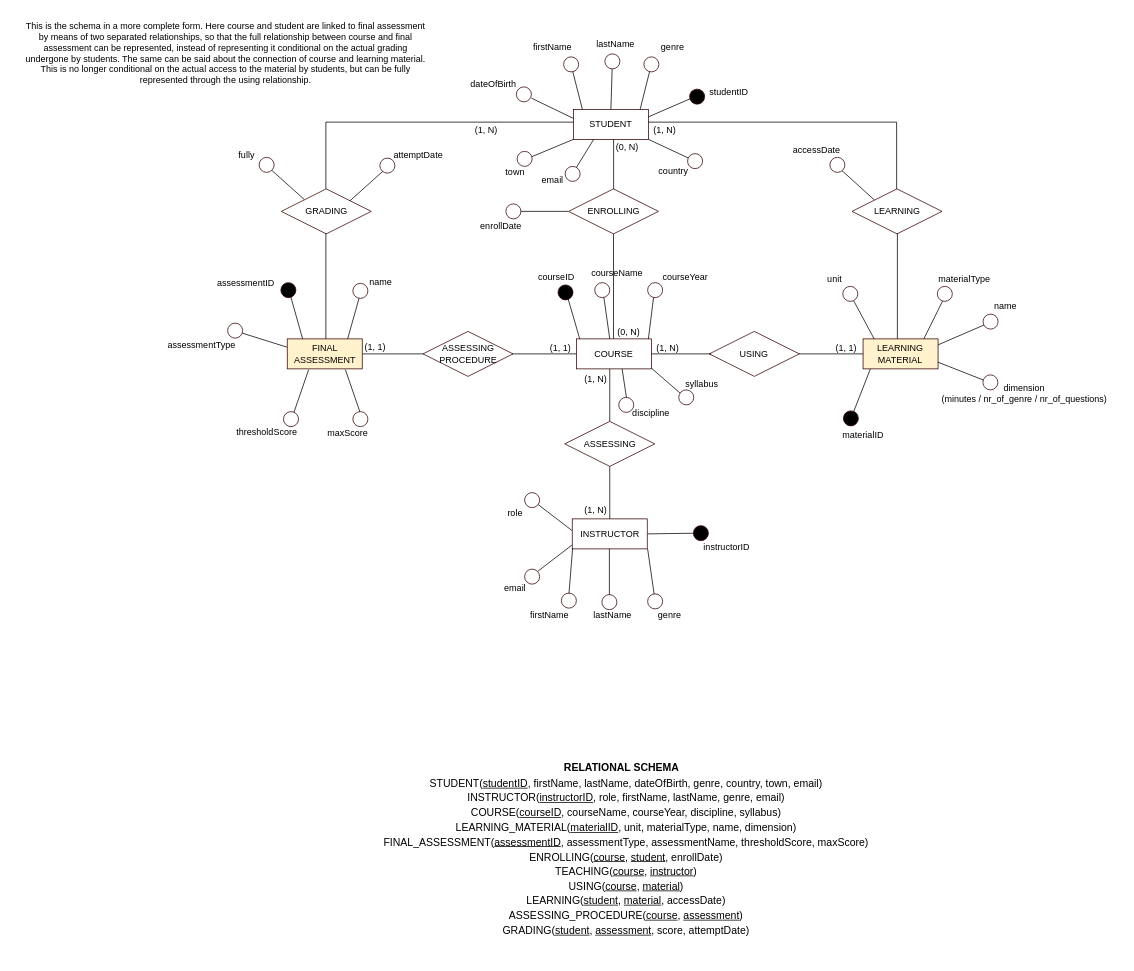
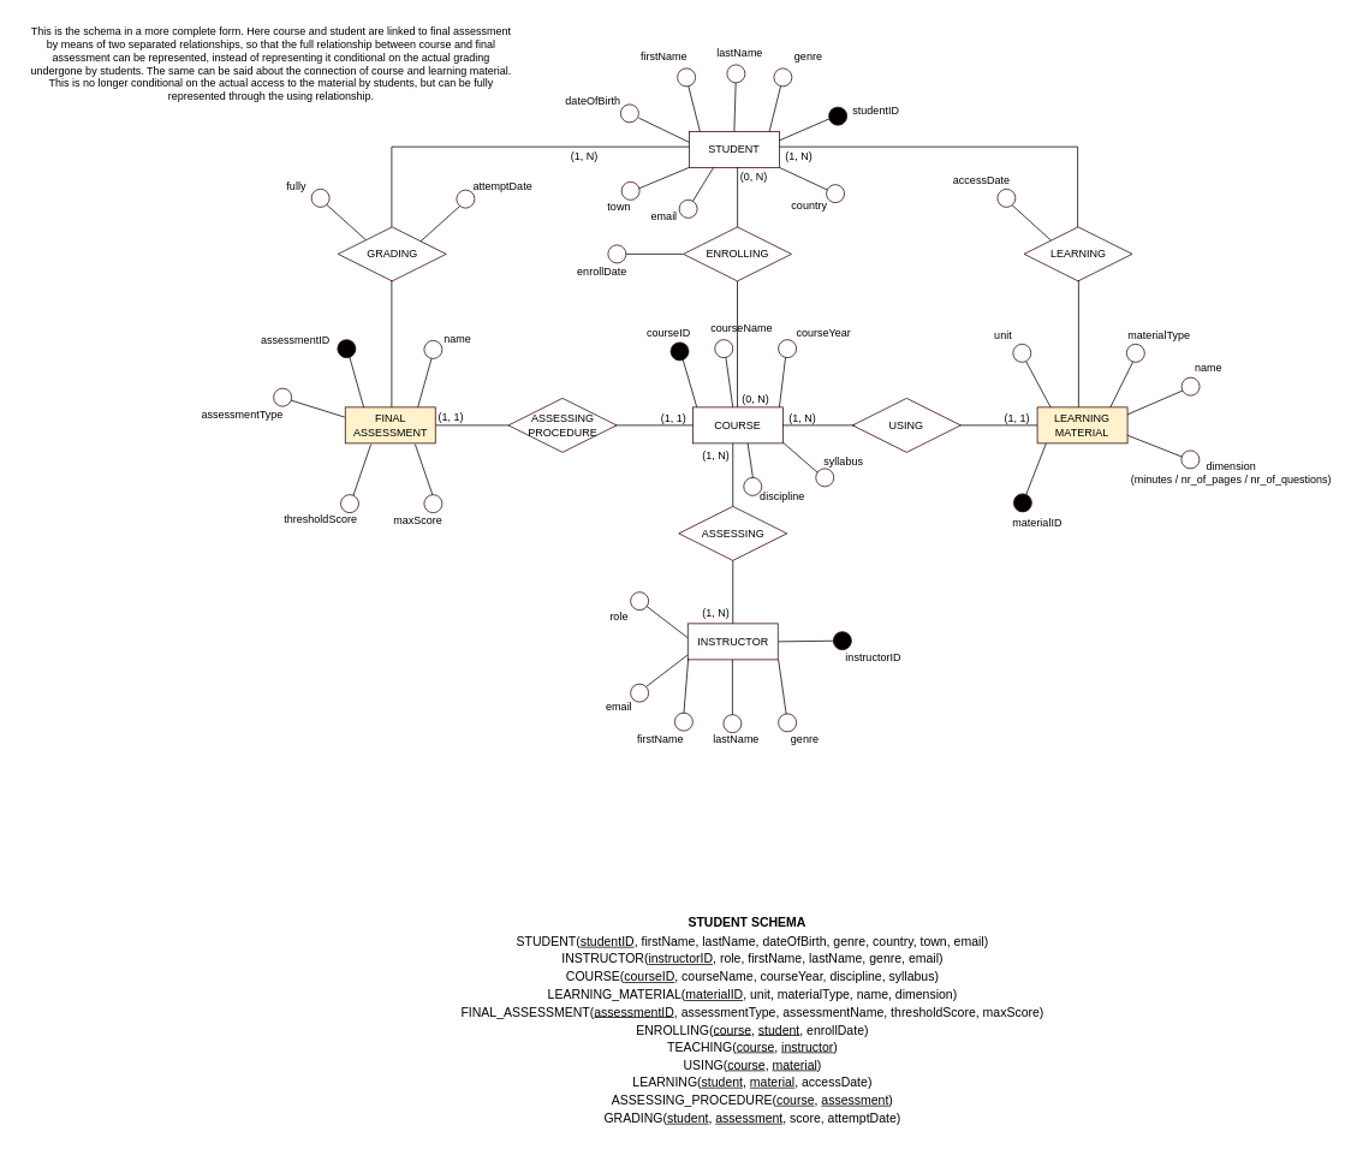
- <mxCell id="28" value="dimension&lt;br style=&quot;border-color: var(--border-color);&quot;&gt;(minutes /&amp;nbsp;nr_of_genre / nr_of_questions)" style="text;html=1;align=center;verticalAlign=middle;resizable=0;points=[];autosize=1;strokeColor=none;fillColor=none;flipV=1;" parent="1" vertex="1"><mxGeometry x="1240" y="504" width="250" height="40" as="geometry" /></mxCell>
+ <mxCell id="28" value="dimension&lt;br style=&quot;border-color: var(--border-color);&quot;&gt;(minutes /&amp;nbsp;nr_of_pages / nr_of_questions)" style="text;html=1;align=center;verticalAlign=middle;resizable=0;points=[];autosize=1;strokeColor=none;fillColor=none;flipV=1;" parent="1" vertex="1"><mxGeometry x="1240" y="504" width="250" height="40" as="geometry" /></mxCell>
- <mxCell id="3" value="&lt;b&gt;RELATIONAL SCHEMA&lt;/b&gt;" style="text;html=1;align=center;verticalAlign=middle;resizable=0;points=[];autosize=1;strokeColor=none;fillColor=none;fontSize=14;" parent="1" vertex="1"><mxGeometry x="738" y="1007" width="180" height="30" as="geometry" /></mxCell>
+ <mxCell id="3" value="&lt;b&gt;STUDENT SCHEMA&lt;/b&gt;" style="text;html=1;align=center;verticalAlign=middle;resizable=0;points=[];autosize=1;strokeColor=none;fillColor=none;fontSize=14;" parent="1" vertex="1"><mxGeometry x="738" y="1007" width="180" height="30" as="geometry" /></mxCell>
